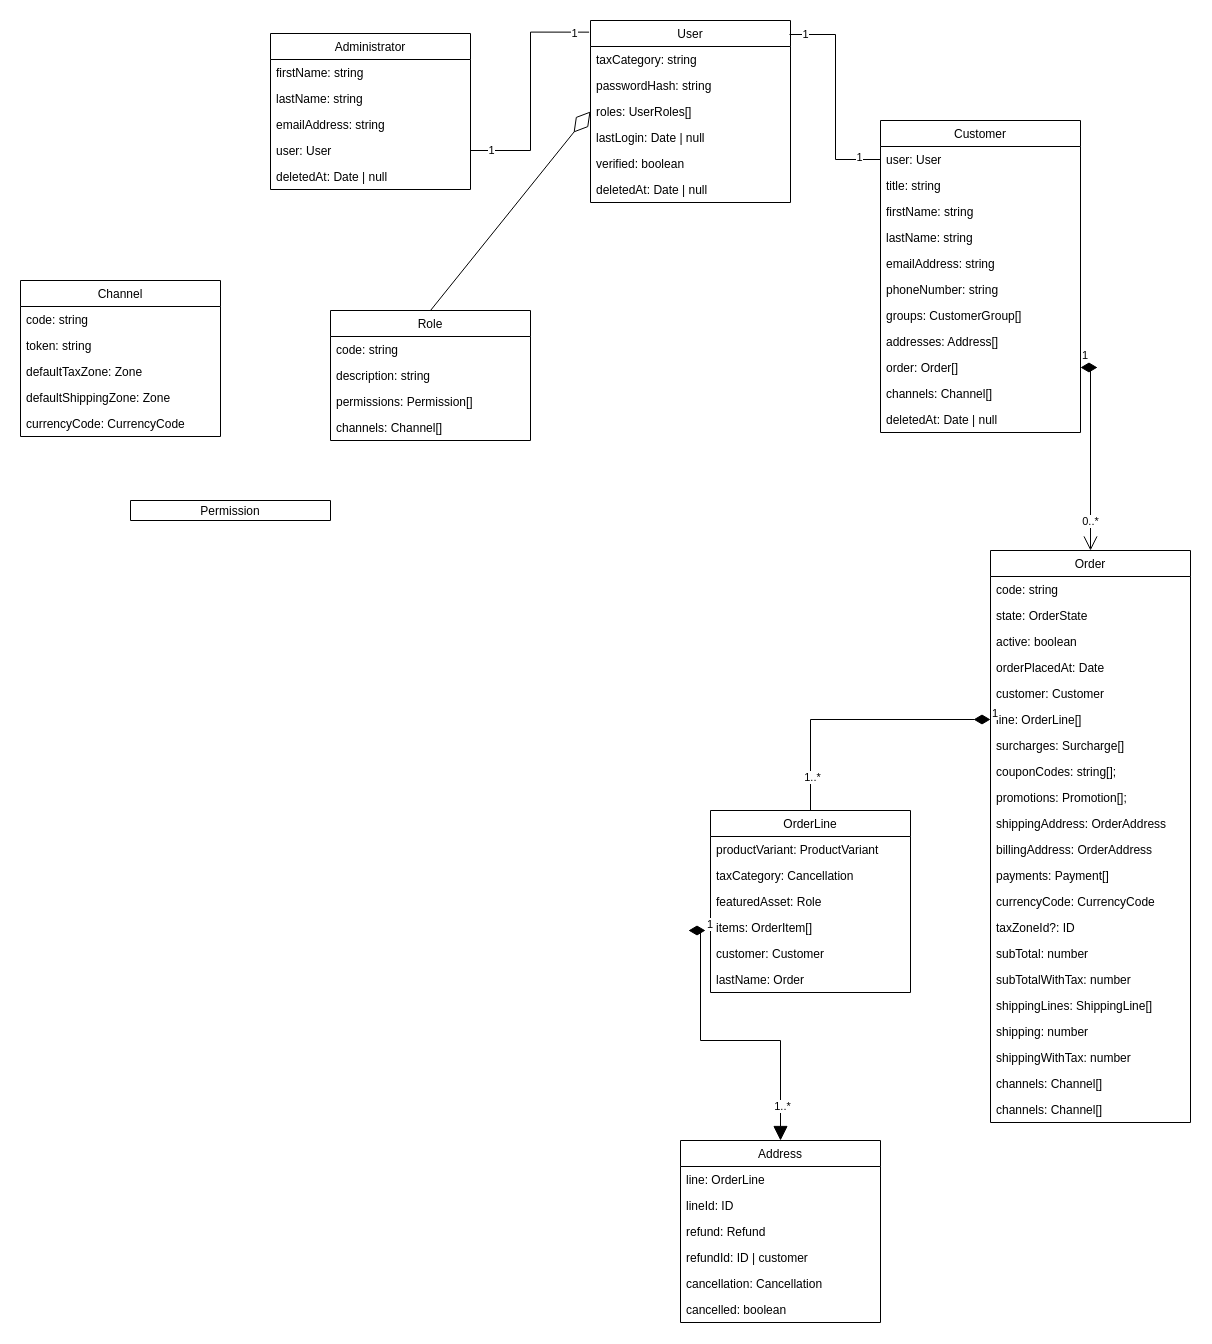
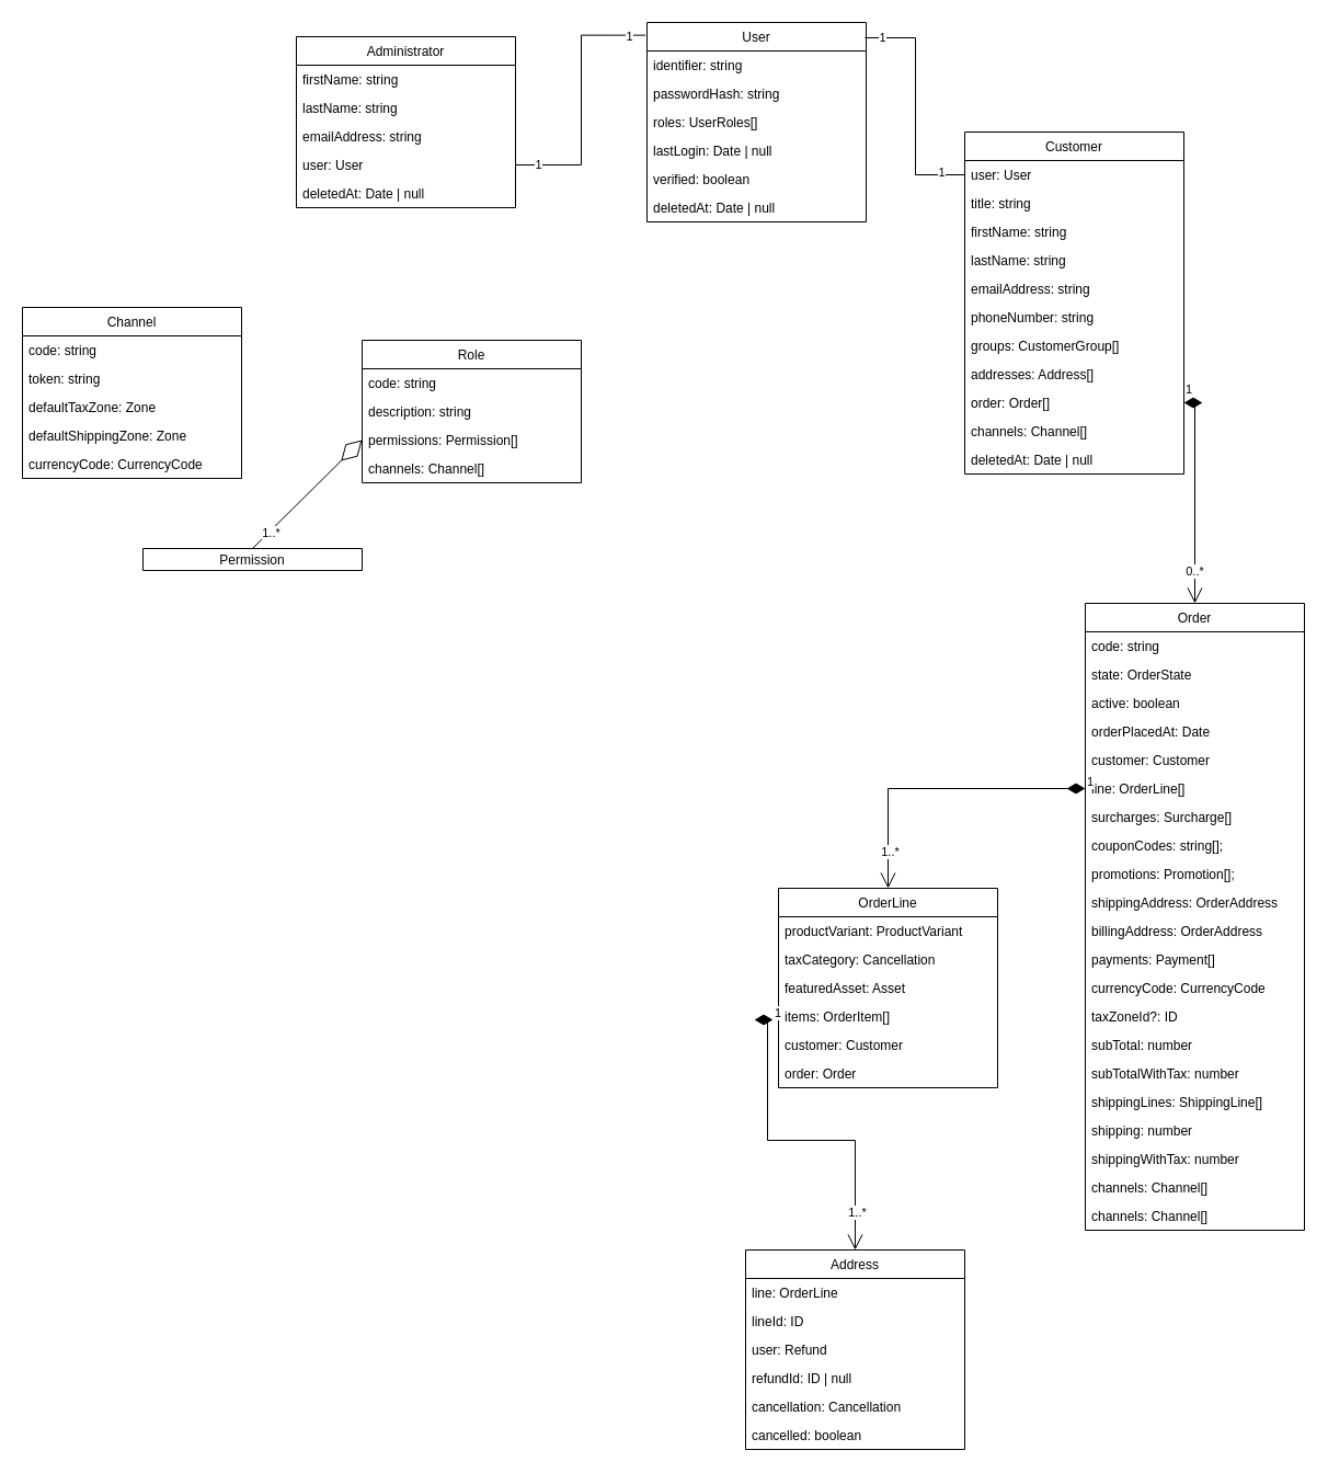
- <mxCell id="3" value="taxCategory: string" style="text;strokeColor=none;fillColor=none;align=left;verticalAlign=top;spacingLeft=4;spacingRight=4;overflow=hidden;rotatable=0;points=[[0,0.5],[1,0.5]];portConstraint=eastwest;" vertex="1" parent="2"><mxGeometry y="26" width="200" height="26" as="geometry" /></mxCell>
+ <mxCell id="3" value="identifier: string" style="text;strokeColor=none;fillColor=none;align=left;verticalAlign=top;spacingLeft=4;spacingRight=4;overflow=hidden;rotatable=0;points=[[0,0.5],[1,0.5]];portConstraint=eastwest;" vertex="1" parent="2"><mxGeometry y="26" width="200" height="26" as="geometry" /></mxCell>
- <mxCell id="80" value="" style="endArrow=diamondThin;endFill=0;endSize=24;html=1;rounded=0;entryX=0;entryY=0.5;entryDx=0;entryDy=0;exitX=0.5;exitY=0;exitDx=0;exitDy=0;" edge="1" parent="1" source="75" target="5"><mxGeometry width="160" relative="1" as="geometry"><mxPoint y="260" as="sourcePoint" x="390" /><mxPoint x="550" y="260" as="targetPoint" /></mxGeometry></mxCell>
+ <mxCell id="82" value="" style="endArrow=diamondThin;endFill=0;endSize=24;html=1;rounded=0;exitX=0.5;exitY=0;exitDx=0;exitDy=0;entryX=0;entryY=0.5;entryDx=0;entryDy=0;" edge="1" parent="1" source="81" target="78"><mxGeometry width="160" relative="1" as="geometry"><mxPoint x="120" y="350" as="sourcePoint" /><mxPoint x="280" y="350" as="targetPoint" /></mxGeometry></mxCell>
+ <mxCell id="83" value="1..*" style="edgeLabel;html=1;align=center;verticalAlign=middle;resizable=0;points=[];" vertex="1" connectable="0" parent="82"><mxGeometry x="-0.688" y="-1" relative="1" as="geometry"><mxPoint as="offset" /></mxGeometry></mxCell>
- <mxCell id="55" value="1" style="endArrow=none;html=1;endSize=12;startArrow=diamondThin;startSize=14;startFill=1;edgeStyle=orthogonalEdgeStyle;align=left;verticalAlign=bottom;rounded=0;exitX=0;exitY=0.5;exitDx=0;exitDy=0;entryX=0.5;entryY=0;entryDx=0;entryDy=0;" edge="1" parent="1" source="30" target="48"><mxGeometry x="-1" y="3" relative="1" as="geometry"><mxPoint x="780" y="690" as="sourcePoint" /><mxPoint x="940" y="690" as="targetPoint" /></mxGeometry></mxCell>
+ <mxCell id="55" value="1" style="endArrow=open;html=1;endSize=12;startArrow=diamondThin;startSize=14;startFill=1;edgeStyle=orthogonalEdgeStyle;align=left;verticalAlign=bottom;rounded=0;exitX=0;exitY=0.5;exitDx=0;exitDy=0;entryX=0.5;entryY=0;entryDx=0;entryDy=0;" edge="1" parent="1" source="30" target="48"><mxGeometry x="-1" y="3" relative="1" as="geometry"><mxPoint x="780" y="690" as="sourcePoint" /><mxPoint x="940" y="690" as="targetPoint" /></mxGeometry></mxCell>
- <mxCell id="51" value="featuredAsset: Role" style="text;strokeColor=none;fillColor=none;align=left;verticalAlign=top;spacingLeft=4;spacingRight=4;overflow=hidden;rotatable=0;points=[[0,0.5],[1,0.5]];portConstraint=eastwest;" vertex="1" parent="48"><mxGeometry y="78" width="200" height="26" as="geometry" /></mxCell>
+ <mxCell id="51" value="featuredAsset: Asset" style="text;strokeColor=none;fillColor=none;align=left;verticalAlign=top;spacingLeft=4;spacingRight=4;overflow=hidden;rotatable=0;points=[[0,0.5],[1,0.5]];portConstraint=eastwest;" vertex="1" parent="48"><mxGeometry y="78" width="200" height="26" as="geometry" /></mxCell>
- <mxCell id="54" value="lastName: Order" style="text;strokeColor=none;fillColor=none;align=left;verticalAlign=top;spacingLeft=4;spacingRight=4;overflow=hidden;rotatable=0;points=[[0,0.5],[1,0.5]];portConstraint=eastwest;" vertex="1" parent="48"><mxGeometry y="156" width="200" height="26" as="geometry" /></mxCell>
+ <mxCell id="54" value="order: Order" style="text;strokeColor=none;fillColor=none;align=left;verticalAlign=top;spacingLeft=4;spacingRight=4;overflow=hidden;rotatable=0;points=[[0,0.5],[1,0.5]];portConstraint=eastwest;" vertex="1" parent="48"><mxGeometry y="156" width="200" height="26" as="geometry" /></mxCell>
- <mxCell id="64" value="1" style="endArrow=block;html=1;endSize=12;startArrow=diamondThin;startSize=14;startFill=1;edgeStyle=orthogonalEdgeStyle;align=left;verticalAlign=bottom;rounded=0;exitX=-0.025;exitY=0.615;exitDx=0;exitDy=0;exitPerimeter=0;entryX=0.5;entryY=0;entryDx=0;entryDy=0;" edge="1" parent="1" source="52" target="57"><mxGeometry x="-1" y="3" relative="1" as="geometry"><mxPoint x="460" y="920" as="sourcePoint" /><mxPoint x="730" y="1020" as="targetPoint" /></mxGeometry></mxCell>
+ <mxCell id="64" value="1" style="endArrow=open;html=1;endSize=12;startArrow=diamondThin;startSize=14;startFill=1;edgeStyle=orthogonalEdgeStyle;align=left;verticalAlign=bottom;rounded=0;exitX=-0.025;exitY=0.615;exitDx=0;exitDy=0;exitPerimeter=0;entryX=0.5;entryY=0;entryDx=0;entryDy=0;" edge="1" parent="1" source="52" target="57"><mxGeometry x="-1" y="3" relative="1" as="geometry"><mxPoint x="460" y="920" as="sourcePoint" /><mxPoint x="730" y="1020" as="targetPoint" /></mxGeometry></mxCell>
- <mxCell id="60" value="refund: Refund" style="text;strokeColor=none;fillColor=none;align=left;verticalAlign=top;spacingLeft=4;spacingRight=4;overflow=hidden;rotatable=0;points=[[0,0.5],[1,0.5]];portConstraint=eastwest;" vertex="1" parent="57"><mxGeometry y="78" width="200" height="26" as="geometry" /></mxCell>
+ <mxCell id="60" value="user: Refund" style="text;strokeColor=none;fillColor=none;align=left;verticalAlign=top;spacingLeft=4;spacingRight=4;overflow=hidden;rotatable=0;points=[[0,0.5],[1,0.5]];portConstraint=eastwest;" vertex="1" parent="57"><mxGeometry y="78" width="200" height="26" as="geometry" /></mxCell>
- <mxCell id="61" value="refundId: ID | customer" style="text;strokeColor=none;fillColor=none;align=left;verticalAlign=top;spacingLeft=4;spacingRight=4;overflow=hidden;rotatable=0;points=[[0,0.5],[1,0.5]];portConstraint=eastwest;" vertex="1" parent="57"><mxGeometry y="104" width="200" height="26" as="geometry" /></mxCell>
+ <mxCell id="61" value="refundId: ID | null" style="text;strokeColor=none;fillColor=none;align=left;verticalAlign=top;spacingLeft=4;spacingRight=4;overflow=hidden;rotatable=0;points=[[0,0.5],[1,0.5]];portConstraint=eastwest;" vertex="1" parent="57"><mxGeometry y="104" width="200" height="26" as="geometry" /></mxCell>
